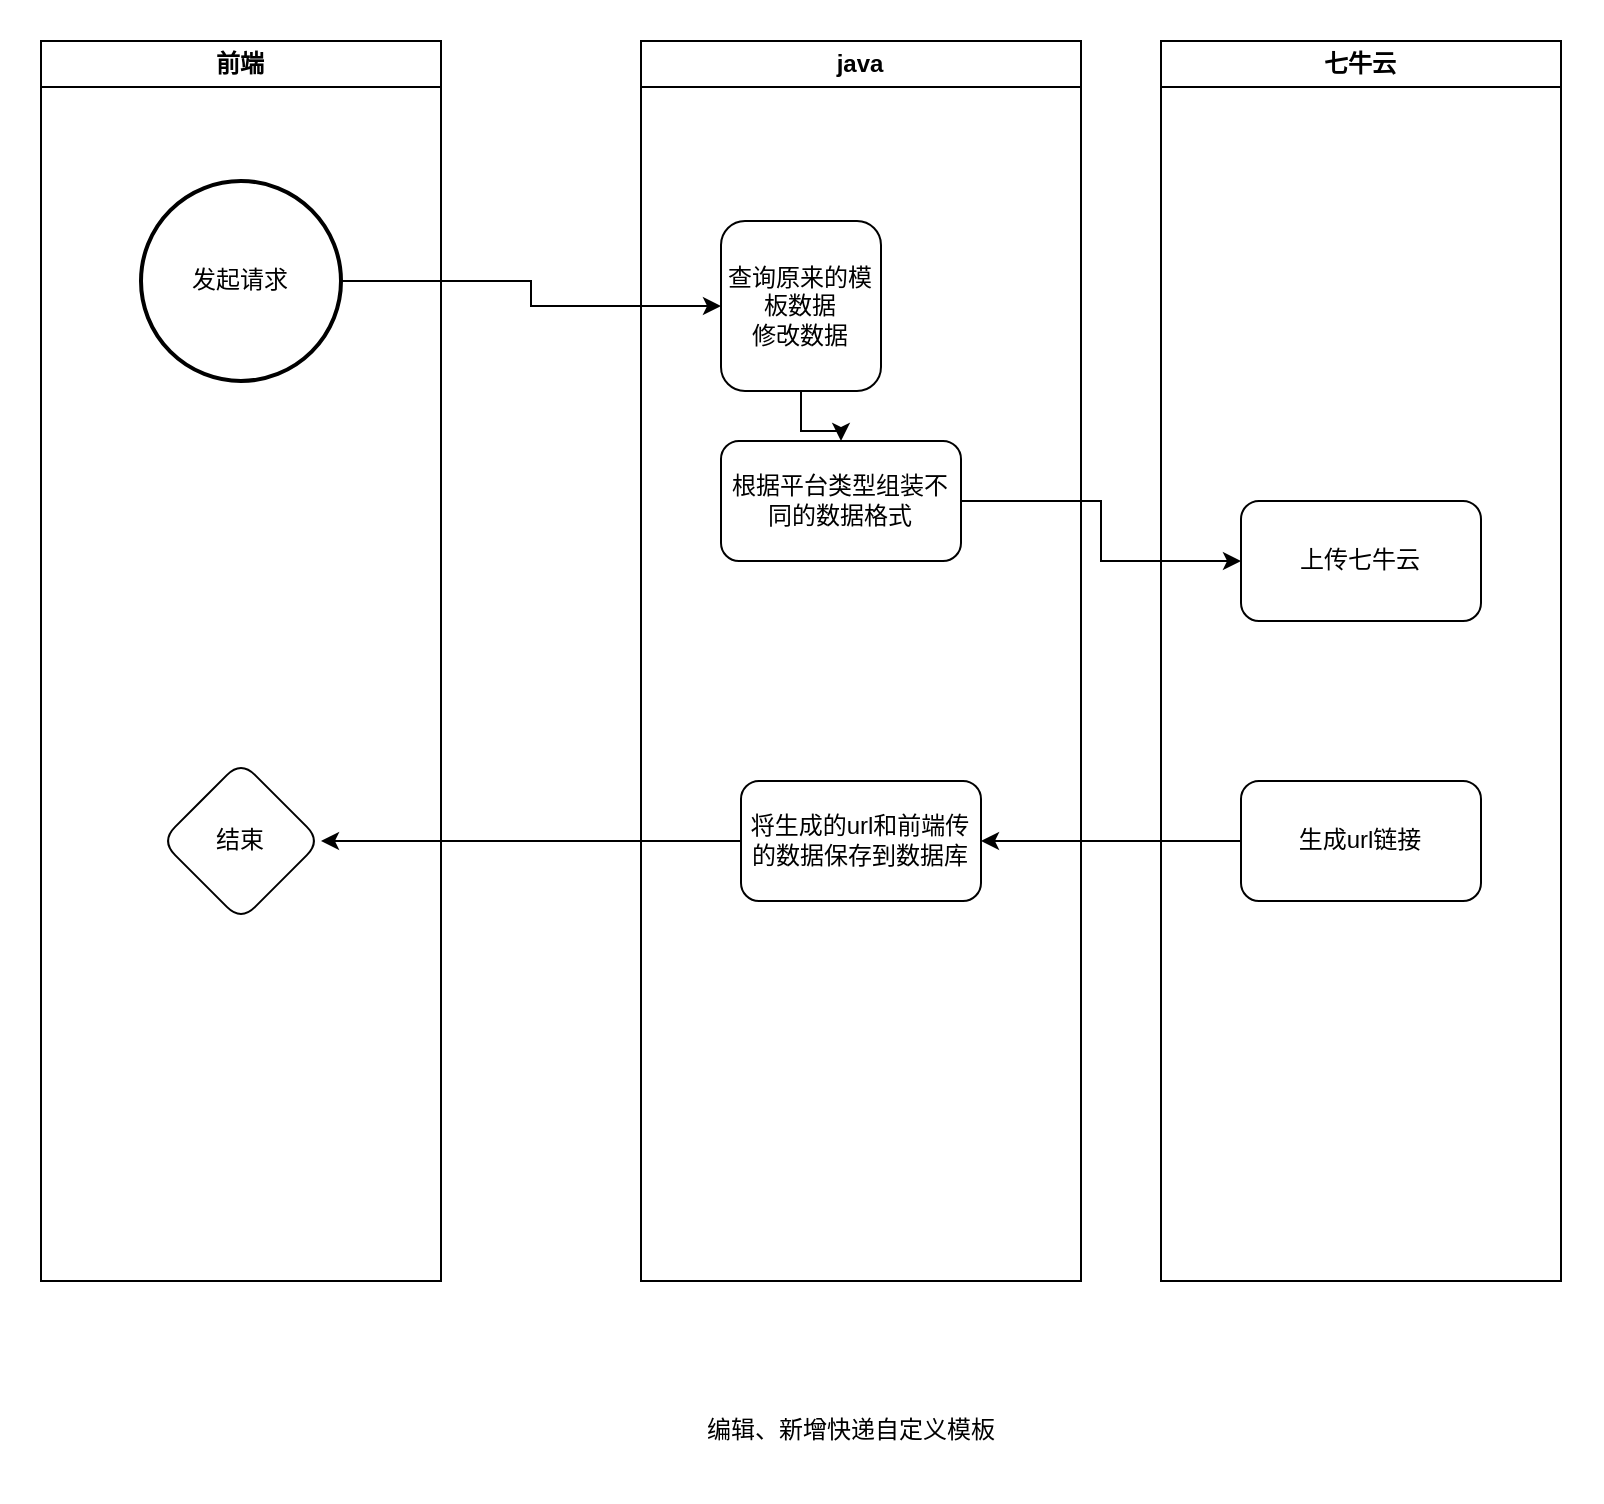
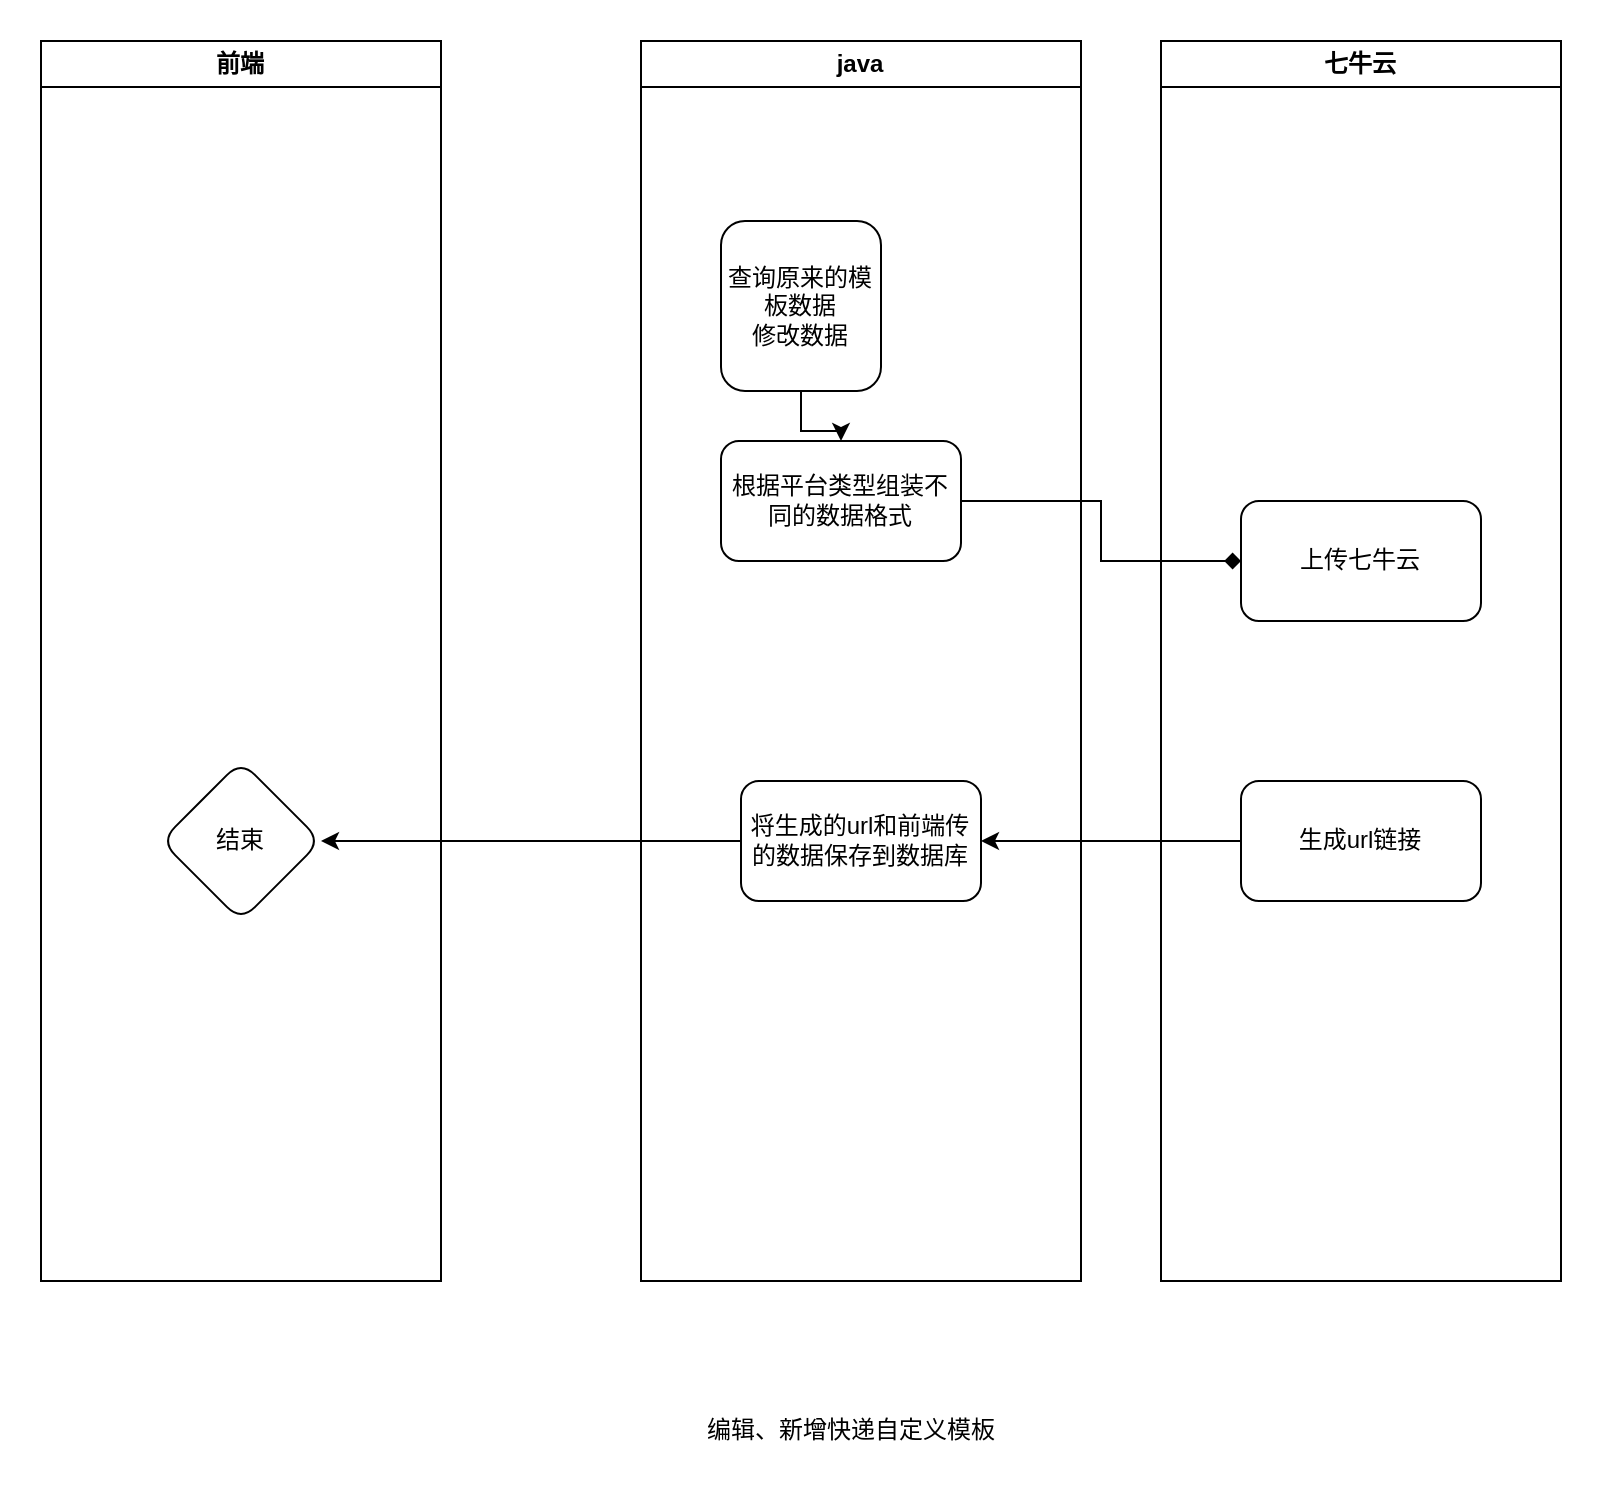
- <mxCell id="3" value="发起请求" style="strokeWidth=2;html=1;shape=mxgraph.flowchart.start_2;whiteSpace=wrap;" vertex="1" parent="2"><mxGeometry x="50" y="70" width="100" height="100" as="geometry" /></mxCell>
- <mxCell id="13" style="edgeStyle=orthogonalEdgeStyle;rounded=0;orthogonalLoop=1;jettySize=auto;html=1;" edge="1" parent="1" source="3" target="7"><mxGeometry relative="1" as="geometry" /></mxCell>
- <mxCell id="15" style="edgeStyle=orthogonalEdgeStyle;rounded=0;orthogonalLoop=1;jettySize=auto;html=1;entryX=0;entryY=0.5;entryDx=0;entryDy=0;" edge="1" parent="1" source="8" target="11"><mxGeometry relative="1" as="geometry" /></mxCell>
+ <mxCell id="15" style="edgeStyle=orthogonalEdgeStyle;rounded=0;orthogonalLoop=1;jettySize=auto;html=1;entryX=0;entryY=0.5;entryDx=0;entryDy=0;endArrow=diamond;" edge="1" parent="1" source="8" target="11"><mxGeometry relative="1" as="geometry" /></mxCell>
